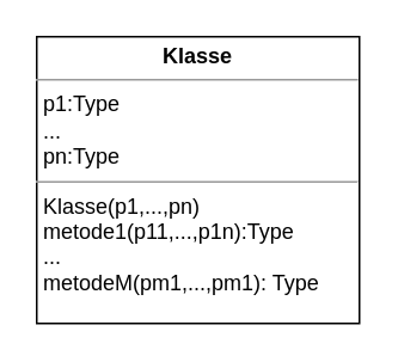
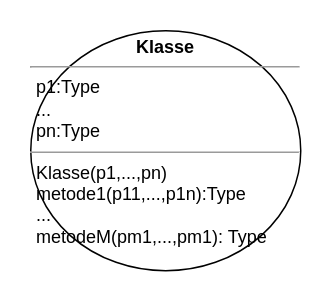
- <mxCell id="2" value="&lt;p style=&quot;margin:0px;margin-top:4px;text-align:center;&quot;&gt;&lt;b&gt;Klasse&lt;/b&gt;&lt;/p&gt;&lt;hr size=&quot;1&quot;&gt;&lt;p style=&quot;margin:0px;margin-left:4px;&quot;&gt;p1:Type&lt;br&gt;...&lt;br&gt;pn:Type&lt;/p&gt;&lt;hr size=&quot;1&quot;&gt;&lt;p style=&quot;margin:0px;margin-left:4px;&quot;&gt;&lt;span style=&quot;background-color: initial;&quot;&gt;Klasse(p1,...,pn)&lt;/span&gt;&lt;/p&gt;&lt;p style=&quot;margin:0px;margin-left:4px;&quot;&gt;&lt;span style=&quot;background-color: initial;&quot;&gt;metode1(p11,...,p1n):Type&lt;/span&gt;&lt;br&gt;&lt;/p&gt;&lt;p style=&quot;margin:0px;margin-left:4px;&quot;&gt;...&lt;/p&gt;&lt;p style=&quot;margin:0px;margin-left:4px;&quot;&gt;metodeM(pm1,...,pm1): Type&lt;/p&gt;" style="verticalAlign=top;align=left;overflow=fill;fontSize=12;fontFamily=Helvetica;html=1;" vertex="1" parent="1"><mxGeometry x="20" y="20" width="180" height="160" as="geometry" /></mxCell>
+ <mxCell id="2" value="&lt;p style=&quot;margin:0px;margin-top:4px;text-align:center;&quot;&gt;&lt;b&gt;Klasse&lt;/b&gt;&lt;/p&gt;&lt;hr size=&quot;1&quot;&gt;&lt;p style=&quot;margin:0px;margin-left:4px;&quot;&gt;p1:Type&lt;br&gt;...&lt;br&gt;pn:Type&lt;/p&gt;&lt;hr size=&quot;1&quot;&gt;&lt;p style=&quot;margin:0px;margin-left:4px;&quot;&gt;&lt;span style=&quot;background-color: initial;&quot;&gt;Klasse(p1,...,pn)&lt;/span&gt;&lt;/p&gt;&lt;p style=&quot;margin:0px;margin-left:4px;&quot;&gt;&lt;span style=&quot;background-color: initial;&quot;&gt;metode1(p11,...,p1n):Type&lt;/span&gt;&lt;br&gt;&lt;/p&gt;&lt;p style=&quot;margin:0px;margin-left:4px;&quot;&gt;...&lt;/p&gt;&lt;p style=&quot;margin:0px;margin-left:4px;&quot;&gt;metodeM(pm1,...,pm1): Type&lt;/p&gt;" style="ellipse;verticalAlign=top;align=left;overflow=fill;fontSize=12;fontFamily=Helvetica;html=1;" vertex="1" parent="1"><mxGeometry x="20" y="20" width="180" height="160" as="geometry" /></mxCell>
